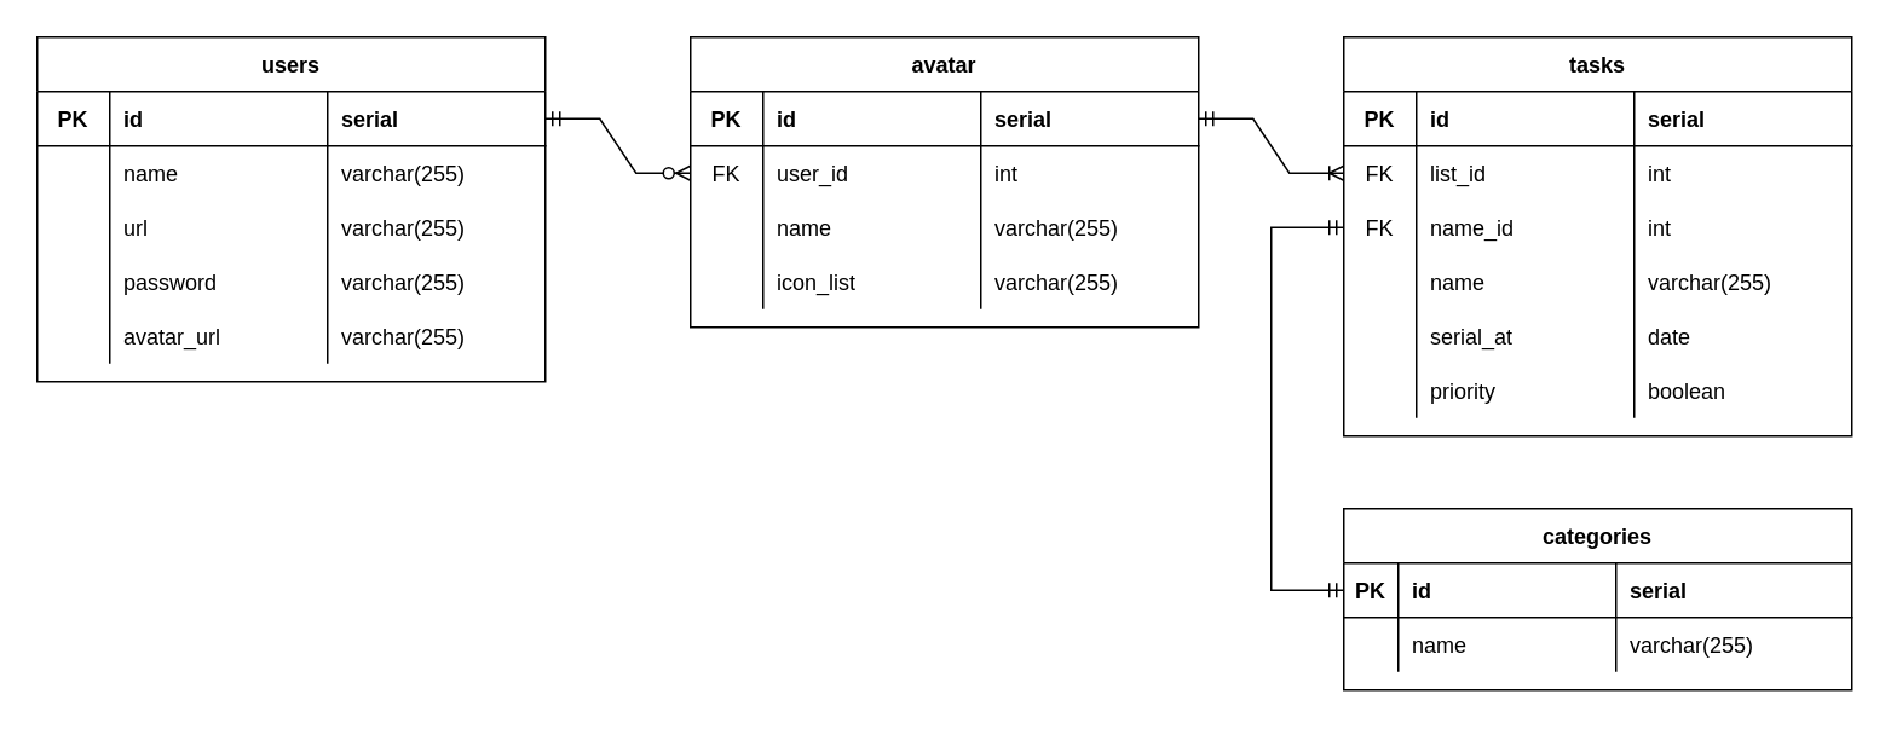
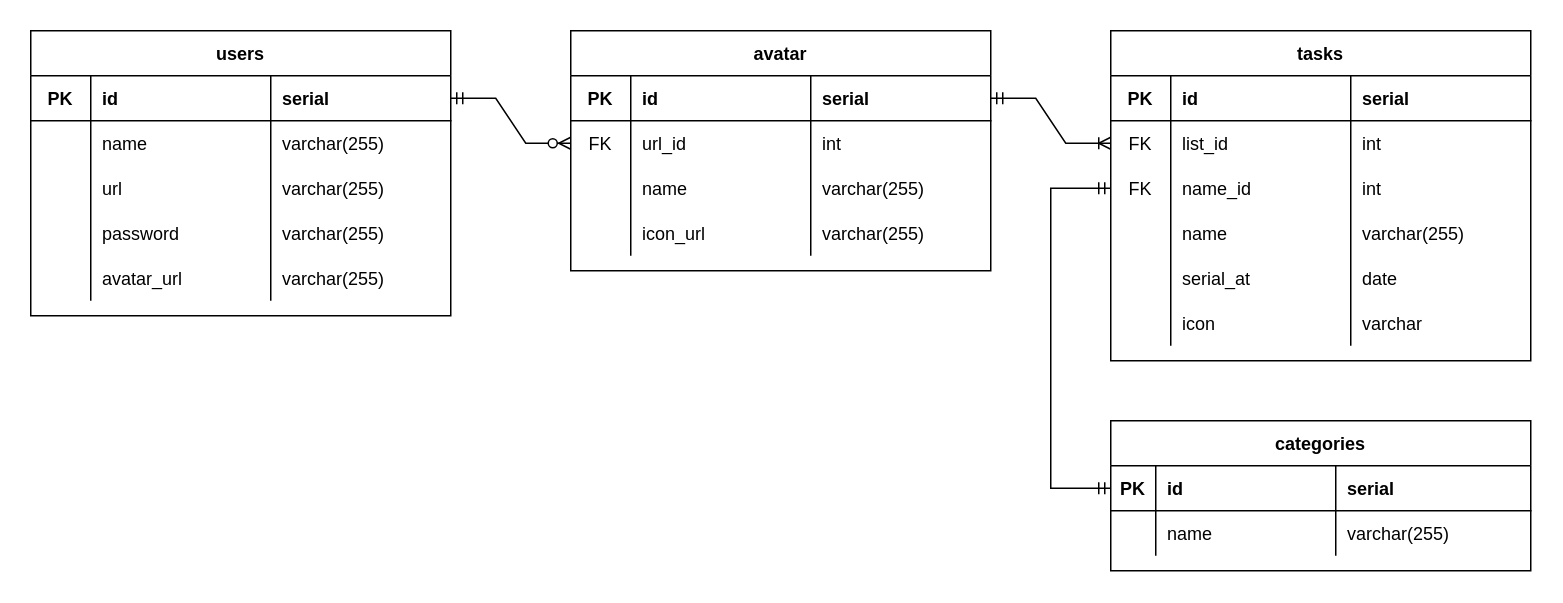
- <mxCell id="30" value="user_id" style="shape=partialRectangle;connectable=0;fillColor=none;top=0;left=0;bottom=0;right=0;align=left;spacingLeft=6;overflow=hidden;" parent="28" vertex="1"><mxGeometry x="40" width="120" height="30" as="geometry"><mxRectangle width="120" height="30" as="alternateBounds" /></mxGeometry></mxCell>
+ <mxCell id="30" value="url_id" style="shape=partialRectangle;connectable=0;fillColor=none;top=0;left=0;bottom=0;right=0;align=left;spacingLeft=6;overflow=hidden;" parent="28" vertex="1"><mxGeometry x="40" width="120" height="30" as="geometry"><mxRectangle width="120" height="30" as="alternateBounds" /></mxGeometry></mxCell>
- <mxCell id="38" value="icon_list" style="shape=partialRectangle;connectable=0;fillColor=none;top=0;left=0;bottom=0;right=0;align=left;spacingLeft=6;overflow=hidden;" parent="36" vertex="1"><mxGeometry x="40" width="120" height="30" as="geometry"><mxRectangle width="120" height="30" as="alternateBounds" /></mxGeometry></mxCell>
+ <mxCell id="38" value="icon_url" style="shape=partialRectangle;connectable=0;fillColor=none;top=0;left=0;bottom=0;right=0;align=left;spacingLeft=6;overflow=hidden;" parent="36" vertex="1"><mxGeometry x="40" width="120" height="30" as="geometry"><mxRectangle width="120" height="30" as="alternateBounds" /></mxGeometry></mxCell>
- <mxCell id="63" value="priority" style="shape=partialRectangle;connectable=0;fillColor=none;top=0;left=0;bottom=0;right=0;align=left;spacingLeft=6;overflow=hidden;" parent="61" vertex="1"><mxGeometry x="40" width="120" height="30" as="geometry"><mxRectangle width="120" height="30" as="alternateBounds" /></mxGeometry></mxCell>
+ <mxCell id="63" value="icon" style="shape=partialRectangle;connectable=0;fillColor=none;top=0;left=0;bottom=0;right=0;align=left;spacingLeft=6;overflow=hidden;" parent="61" vertex="1"><mxGeometry x="40" width="120" height="30" as="geometry"><mxRectangle width="120" height="30" as="alternateBounds" /></mxGeometry></mxCell>
- <mxCell id="64" value="boolean" style="shape=partialRectangle;connectable=0;fillColor=none;top=0;left=0;bottom=0;right=0;align=left;spacingLeft=6;overflow=hidden;" parent="61" vertex="1"><mxGeometry x="160" width="120" height="30" as="geometry"><mxRectangle width="120" height="30" as="alternateBounds" /></mxGeometry></mxCell>
+ <mxCell id="64" value="varchar" style="shape=partialRectangle;connectable=0;fillColor=none;top=0;left=0;bottom=0;right=0;align=left;spacingLeft=6;overflow=hidden;" parent="61" vertex="1"><mxGeometry x="160" width="120" height="30" as="geometry"><mxRectangle width="120" height="30" as="alternateBounds" /></mxGeometry></mxCell>
